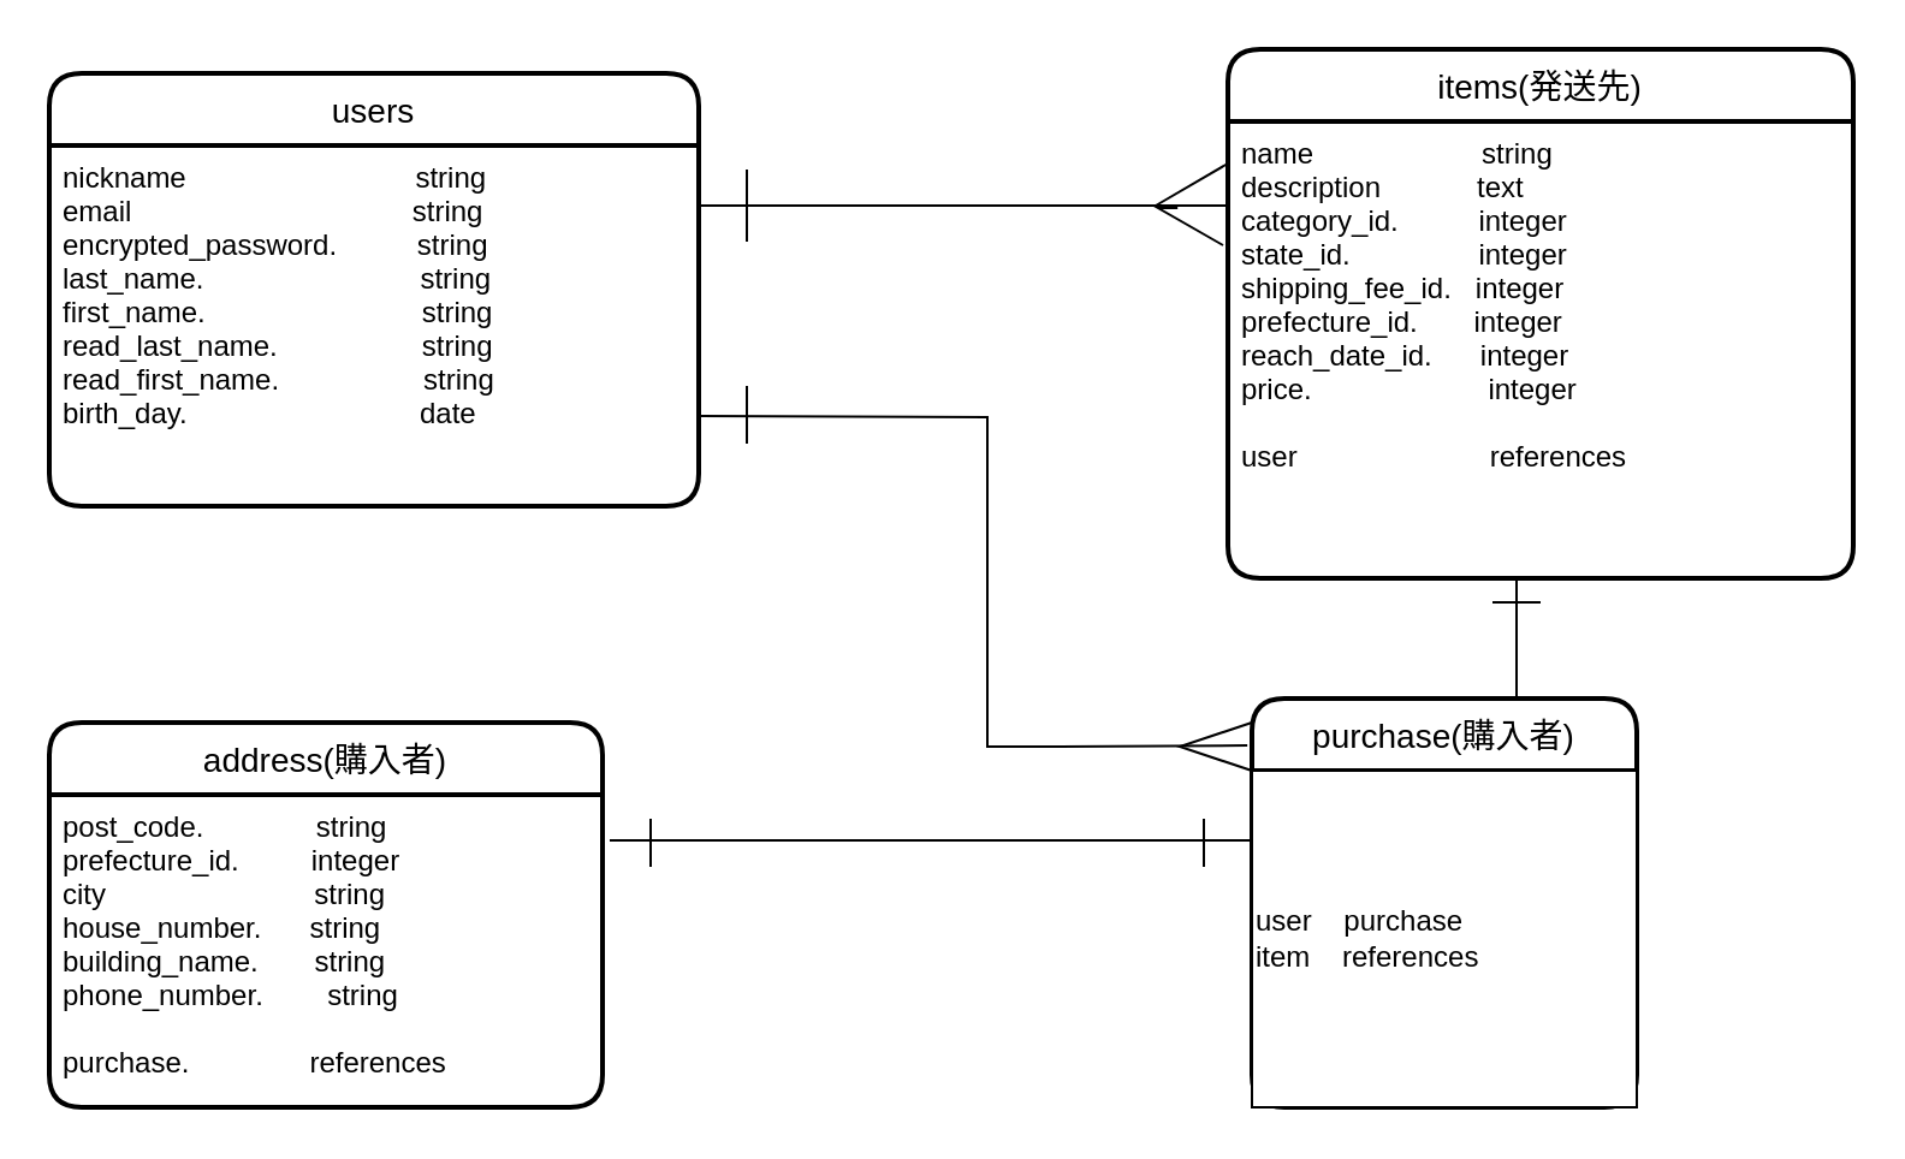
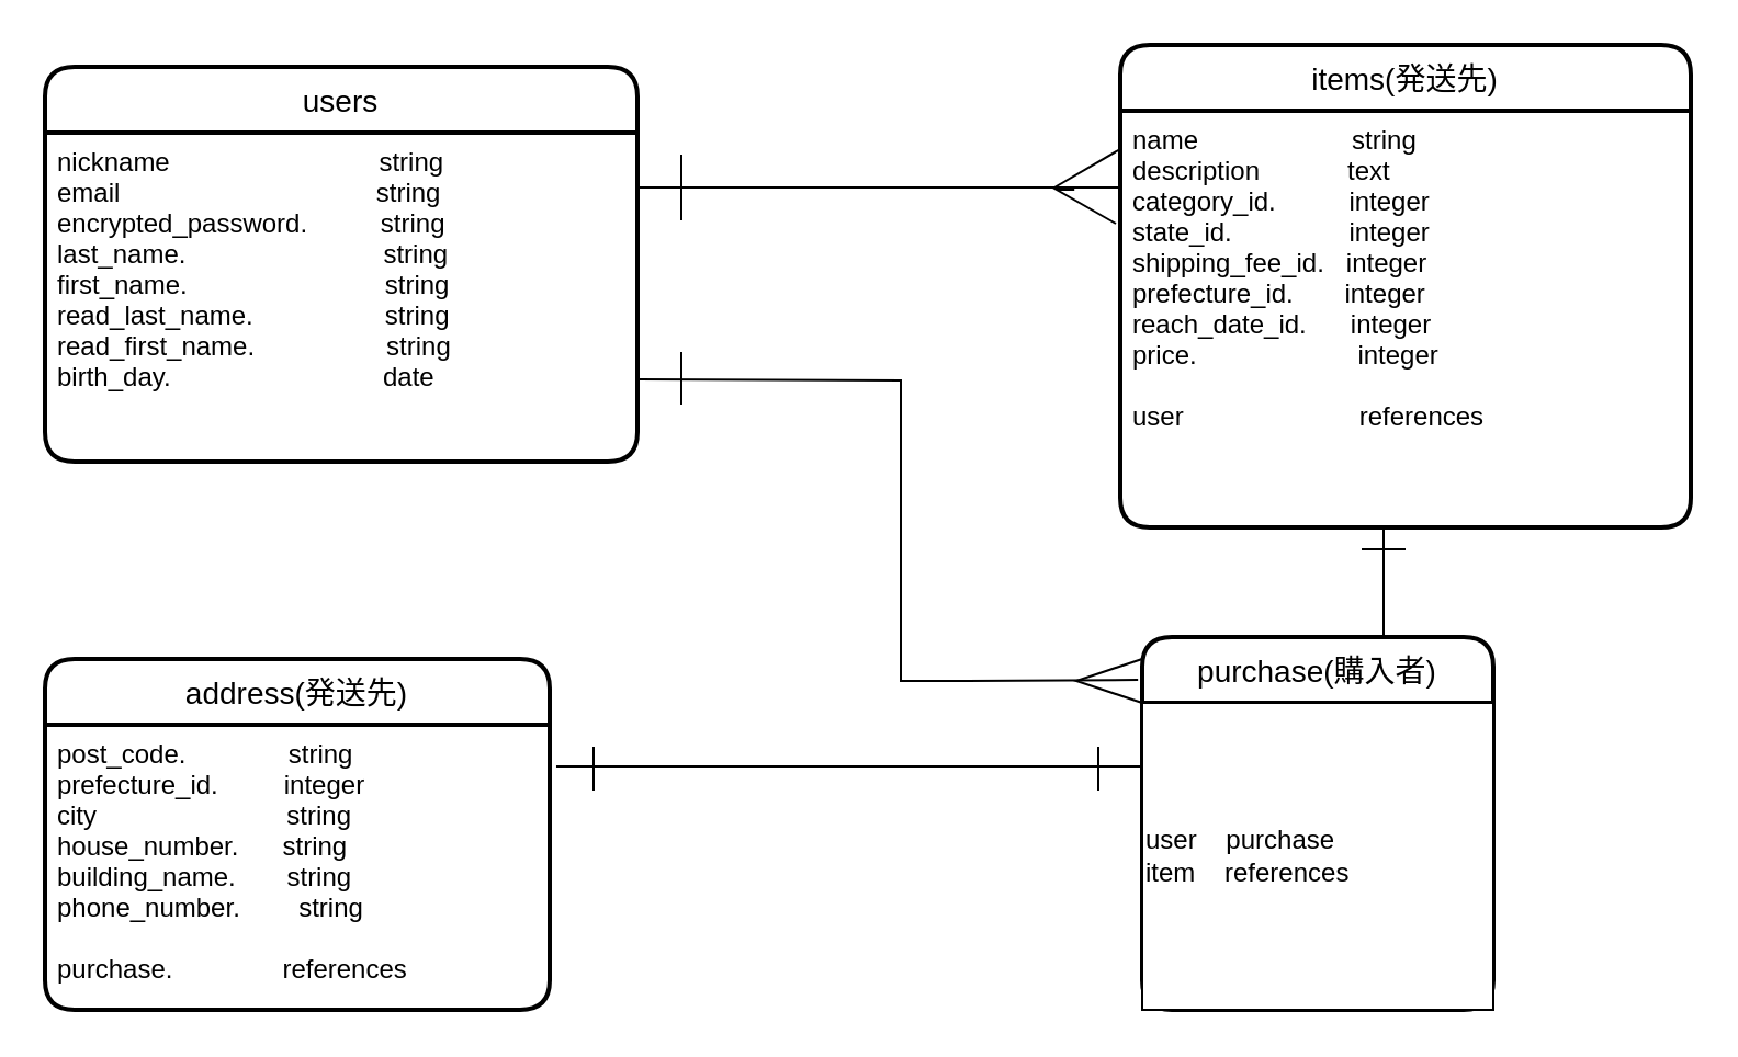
- <mxCell id="8" value="address(購入者)" style="swimlane;childLayout=stackLayout;horizontal=1;startSize=30;horizontalStack=0;rounded=1;fontSize=14;fontStyle=0;strokeWidth=2;resizeParent=0;resizeLast=1;shadow=0;dashed=0;align=center;" parent="1" vertex="1"><mxGeometry x="20" y="300" width="230" height="160" as="geometry" /></mxCell>
+ <mxCell id="8" value="address(発送先)" style="swimlane;childLayout=stackLayout;horizontal=1;startSize=30;horizontalStack=0;rounded=1;fontSize=14;fontStyle=0;strokeWidth=2;resizeParent=0;resizeLast=1;shadow=0;dashed=0;align=center;" parent="1" vertex="1"><mxGeometry x="20" y="300" width="230" height="160" as="geometry" /></mxCell>
